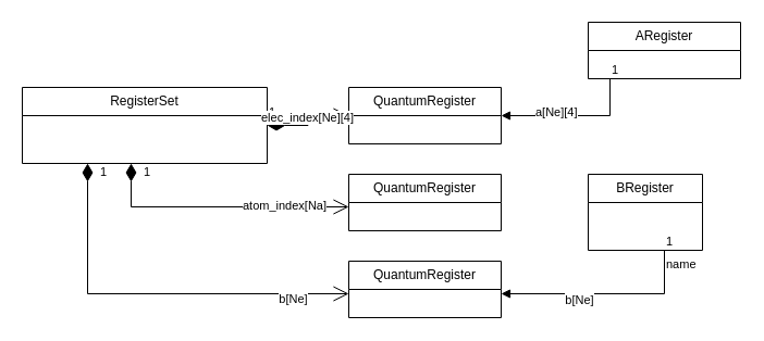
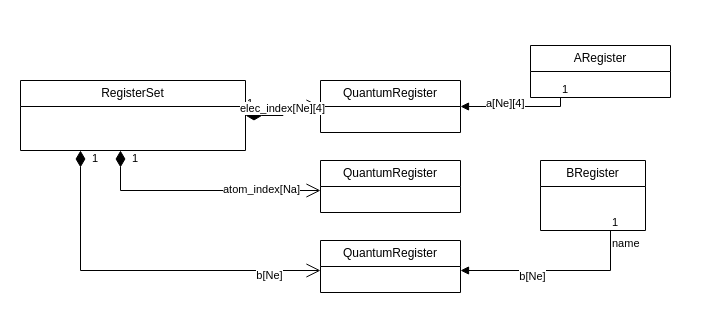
- <mxCell id="12" value="ARegister" style="swimlane;fontStyle=0;childLayout=stackLayout;horizontal=1;startSize=26;fillColor=none;horizontalStack=0;resizeParent=1;resizeParentMax=0;resizeLast=0;collapsible=1;marginBottom=0;whiteSpace=wrap;html=1;" parent="1" vertex="1"><mxGeometry x="540" y="20" width="140" height="52" as="geometry" /></mxCell>
+ <mxCell id="12" value="ARegister" style="swimlane;fontStyle=0;childLayout=stackLayout;horizontal=1;startSize=26;fillColor=none;horizontalStack=0;resizeParent=1;resizeParentMax=0;resizeLast=0;collapsible=1;marginBottom=0;whiteSpace=wrap;html=1;" parent="1" vertex="1"><mxGeometry x="530" y="45" width="140" height="52" as="geometry" /></mxCell>
